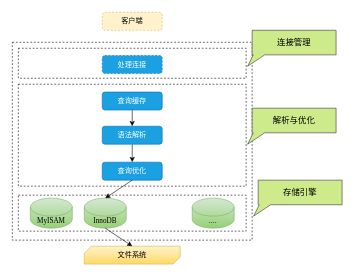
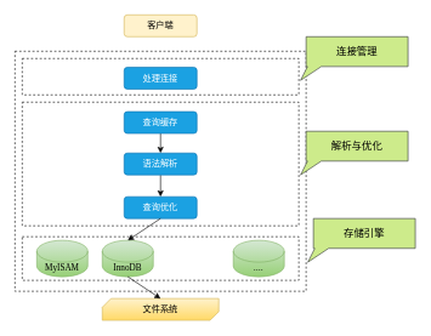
- <mxCell id="6" value="客户端" style="rounded=1;whiteSpace=wrap;html=1;fillColor=#fff2cc;strokeColor=#d6b656;dashed=1;" parent="1" vertex="1"><mxGeometry x="170" y="20" width="100" height="30" as="geometry" /></mxCell>
+ <mxCell id="6" value="客户端" style="rounded=1;whiteSpace=wrap;html=1;fillColor=#fff2cc;strokeColor=#d6b656;" parent="1" vertex="1"><mxGeometry x="170" y="20" width="100" height="30" as="geometry" /></mxCell>
- <mxCell id="7" value="处理连接" style="rounded=1;whiteSpace=wrap;html=1;fillColor=#1ba1e2;strokeColor=#006EAF;fontColor=#ffffff;dashed=1;" parent="1" vertex="1"><mxGeometry x="170" y="92" width="100" height="30" as="geometry" /></mxCell>
+ <mxCell id="7" value="处理连接" style="rounded=1;whiteSpace=wrap;html=1;fillColor=#1ba1e2;strokeColor=#006EAF;fontColor=#ffffff;" parent="1" vertex="1"><mxGeometry x="170" y="92" width="100" height="30" as="geometry" /></mxCell>
